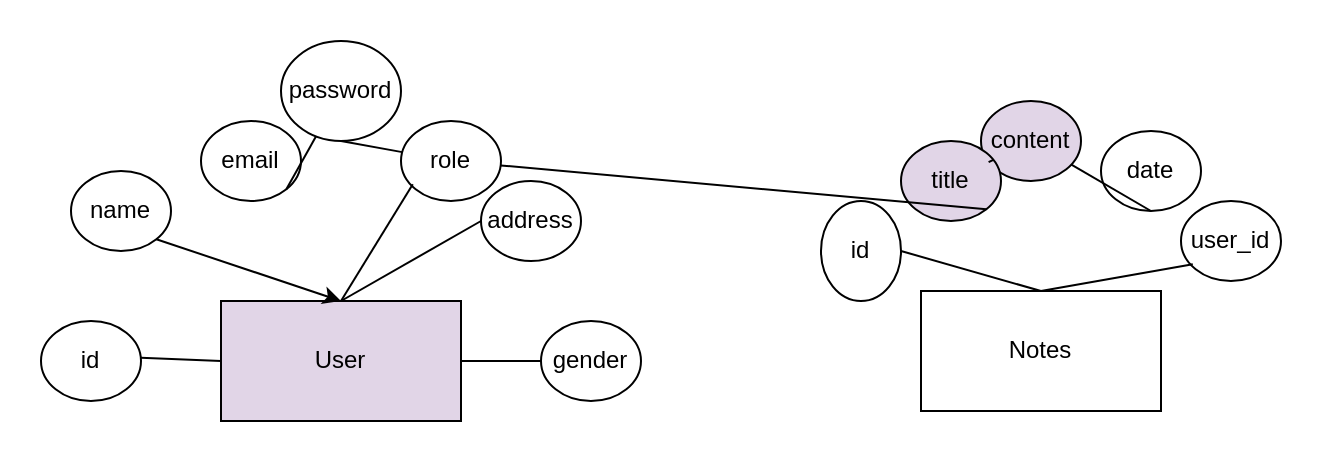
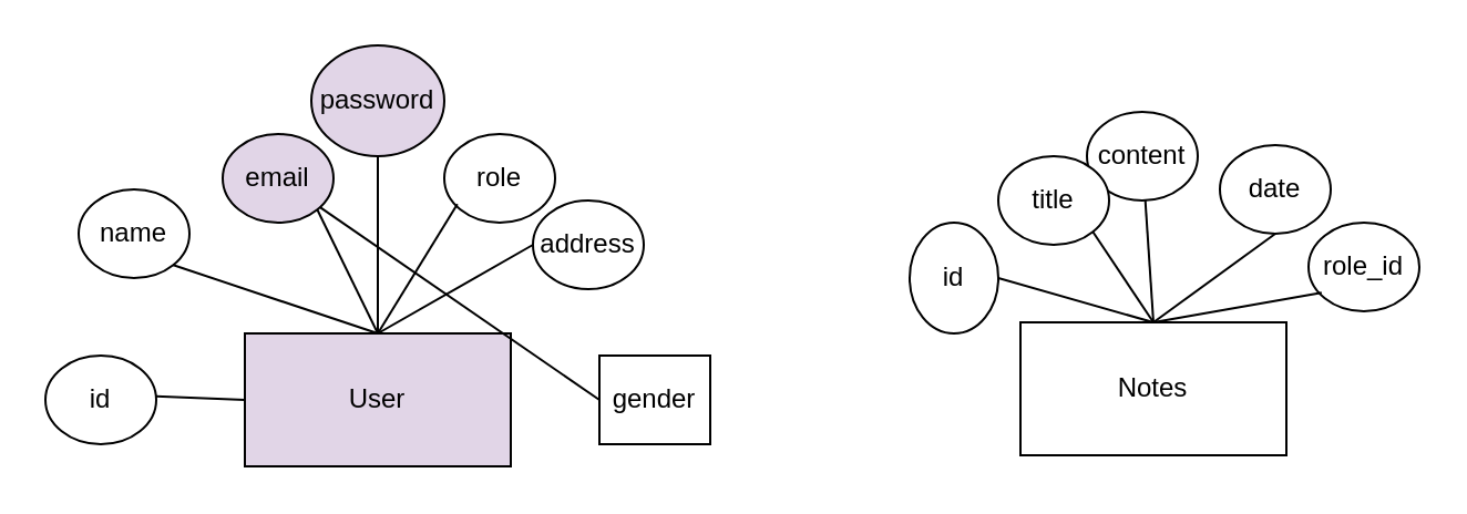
- <mxCell id="5" value="password" style="ellipse;whiteSpace=wrap;html=1;" vertex="1" parent="1"><mxGeometry x="140" y="20" width="60" height="50" as="geometry" /></mxCell>
+ <mxCell id="5" value="password" style="ellipse;whiteSpace=wrap;html=1;fillColor=#e1d5e7;" vertex="1" parent="1"><mxGeometry x="140" y="20" width="60" height="50" as="geometry" /></mxCell>
- <mxCell id="21" value="content" style="ellipse;whiteSpace=wrap;html=1;fillColor=#e1d5e7;" vertex="1" parent="1"><mxGeometry x="490" y="50" width="50" height="40" as="geometry" /></mxCell>
+ <mxCell id="21" value="content" style="ellipse;whiteSpace=wrap;html=1;" vertex="1" parent="1"><mxGeometry x="490" y="50" width="50" height="40" as="geometry" /></mxCell>
- <mxCell id="13" value="" style="endArrow=none;html=1;rounded=0;exitX=0.5;exitY=1;exitDx=0;exitDy=0;" edge="1" parent="1" source="5" target="4"><mxGeometry width="50" height="50" relative="1" as="geometry"><mxPoint x="133" y="64" as="sourcePoint" /><mxPoint x="180" y="160" as="targetPoint" /></mxGeometry></mxCell>
+ <mxCell id="13" value="" style="endArrow=none;html=1;rounded=0;entryX=0.5;entryY=0;entryDx=0;entryDy=0;exitX=0.5;exitY=1;exitDx=0;exitDy=0;" edge="1" parent="1" source="5" target="2"><mxGeometry width="50" height="50" relative="1" as="geometry"><mxPoint x="133" y="64" as="sourcePoint" /><mxPoint x="180" y="160" as="targetPoint" /></mxGeometry></mxCell>
- <mxCell id="12" value="" style="endArrow=none;html=1;rounded=0;exitX=1;exitY=1;exitDx=0;exitDy=0;" edge="1" parent="1" source="6" target="5"><mxGeometry width="50" height="50" relative="1" as="geometry"><mxPoint x="110" y="100" as="sourcePoint" /><mxPoint x="207" y="136" as="targetPoint" /></mxGeometry></mxCell>
+ <mxCell id="12" value="" style="endArrow=none;html=1;rounded=0;entryX=0.5;entryY=0;entryDx=0;entryDy=0;exitX=1;exitY=1;exitDx=0;exitDy=0;" edge="1" parent="1" source="6" target="2"><mxGeometry width="50" height="50" relative="1" as="geometry"><mxPoint x="110" y="100" as="sourcePoint" /><mxPoint x="207" y="136" as="targetPoint" /></mxGeometry></mxCell>
- <mxCell id="6" value="&lt;div&gt;email&lt;/div&gt;" style="ellipse;whiteSpace=wrap;html=1;" vertex="1" parent="1"><mxGeometry x="100" y="60" width="50" height="40" as="geometry" /></mxCell>
+ <mxCell id="6" value="&lt;div&gt;email&lt;/div&gt;" style="ellipse;whiteSpace=wrap;html=1;fillColor=#e1d5e7;" vertex="1" parent="1"><mxGeometry x="100" y="60" width="50" height="40" as="geometry" /></mxCell>
- <mxCell id="24" value="" style="endArrow=none;html=1;rounded=0;" edge="1" parent="1" source="21" target="22"><mxGeometry width="50" height="50" relative="1" as="geometry"><mxPoint x="460" y="95" as="sourcePoint" /><mxPoint x="557" y="131" as="targetPoint" /></mxGeometry></mxCell>
+ <mxCell id="24" value="" style="endArrow=none;html=1;rounded=0;entryX=0.5;entryY=0;entryDx=0;entryDy=0;" edge="1" parent="1" source="21" target="17"><mxGeometry width="50" height="50" relative="1" as="geometry"><mxPoint x="460" y="95" as="sourcePoint" /><mxPoint x="557" y="131" as="targetPoint" /></mxGeometry></mxCell>
- <mxCell id="22" value="title" style="ellipse;whiteSpace=wrap;html=1;fillColor=#e1d5e7;" vertex="1" parent="1"><mxGeometry x="450" y="70" width="50" height="40" as="geometry" /></mxCell>
+ <mxCell id="22" value="title" style="ellipse;whiteSpace=wrap;html=1;" vertex="1" parent="1"><mxGeometry x="450" y="70" width="50" height="40" as="geometry" /></mxCell>
- <mxCell id="23" value="" style="endArrow=none;html=1;rounded=0;exitX=1;exitY=1;exitDx=0;exitDy=0;" edge="1" parent="1" source="22" target="4"><mxGeometry width="50" height="50" relative="1" as="geometry"><mxPoint x="370" y="115" as="sourcePoint" /><mxPoint x="420" y="65" as="targetPoint" /></mxGeometry></mxCell>
+ <mxCell id="23" value="" style="endArrow=none;html=1;rounded=0;entryX=0.5;entryY=0;entryDx=0;entryDy=0;exitX=1;exitY=1;exitDx=0;exitDy=0;" edge="1" parent="1" source="22" target="17"><mxGeometry width="50" height="50" relative="1" as="geometry"><mxPoint x="370" y="115" as="sourcePoint" /><mxPoint x="420" y="65" as="targetPoint" /></mxGeometry></mxCell>
- <mxCell id="25" value="" style="endArrow=none;html=1;rounded=0;exitX=0.5;exitY=1;exitDx=0;exitDy=0;" edge="1" parent="1" source="20" target="21"><mxGeometry width="50" height="50" relative="1" as="geometry"><mxPoint x="483" y="59" as="sourcePoint" /><mxPoint x="530" y="155" as="targetPoint" /></mxGeometry></mxCell>
+ <mxCell id="25" value="" style="endArrow=none;html=1;rounded=0;entryX=0.5;entryY=0;entryDx=0;entryDy=0;exitX=0.5;exitY=1;exitDx=0;exitDy=0;" edge="1" parent="1" source="20" target="17"><mxGeometry width="50" height="50" relative="1" as="geometry"><mxPoint x="483" y="59" as="sourcePoint" /><mxPoint x="530" y="155" as="targetPoint" /></mxGeometry></mxCell>
- <mxCell id="19" value="user_id" style="ellipse;whiteSpace=wrap;html=1;" vertex="1" parent="1"><mxGeometry x="590" y="100" width="50" height="40" as="geometry" /></mxCell>
+ <mxCell id="19" value="role_id" style="ellipse;whiteSpace=wrap;html=1;" vertex="1" parent="1"><mxGeometry x="590" y="100" width="50" height="40" as="geometry" /></mxCell>
- <mxCell id="11" value="" style="endArrow=classic;html=1;rounded=0;entryX=0.5;entryY=0;entryDx=0;entryDy=0;exitX=1;exitY=1;exitDx=0;exitDy=0;" edge="1" parent="1" source="9" target="2"><mxGeometry width="50" height="50" relative="1" as="geometry"><mxPoint x="20" y="120" as="sourcePoint" /><mxPoint x="70" y="70" as="targetPoint" /></mxGeometry></mxCell>
+ <mxCell id="11" value="" style="endArrow=none;html=1;rounded=0;entryX=0.5;entryY=0;entryDx=0;entryDy=0;exitX=1;exitY=1;exitDx=0;exitDy=0;" edge="1" parent="1" source="9" target="2"><mxGeometry width="50" height="50" relative="1" as="geometry"><mxPoint x="20" y="120" as="sourcePoint" /><mxPoint x="70" y="70" as="targetPoint" /></mxGeometry></mxCell>
- <mxCell id="16" value="" style="endArrow=none;html=1;rounded=0;entryX=1;entryY=0.5;entryDx=0;entryDy=0;exitX=0;exitY=0.5;exitDx=0;exitDy=0;" edge="1" parent="1" source="7" target="2"><mxGeometry width="50" height="50" relative="1" as="geometry"><mxPoint x="260" y="110" as="sourcePoint" /><mxPoint x="210" y="190" as="targetPoint" /></mxGeometry></mxCell>
+ <mxCell id="16" value="" style="endArrow=none;html=1;rounded=0;exitX=0;exitY=0.5;exitDx=0;exitDy=0;" edge="1" parent="1" source="7" target="6"><mxGeometry width="50" height="50" relative="1" as="geometry"><mxPoint x="260" y="110" as="sourcePoint" /><mxPoint x="210" y="190" as="targetPoint" /></mxGeometry></mxCell>
- <mxCell id="7" value="&lt;div&gt;gender&lt;/div&gt;" style="ellipse;whiteSpace=wrap;html=1;" vertex="1" parent="1"><mxGeometry x="270" y="160" width="50" height="40" as="geometry" /></mxCell>
+ <mxCell id="7" value="&lt;div&gt;gender&lt;/div&gt;" style="whiteSpace=wrap;html=1;rounded=0;" vertex="1" parent="1"><mxGeometry x="270" y="160" width="50" height="40" as="geometry" /></mxCell>
